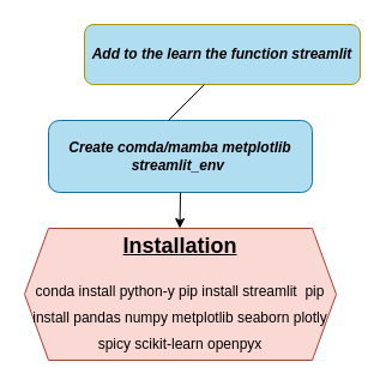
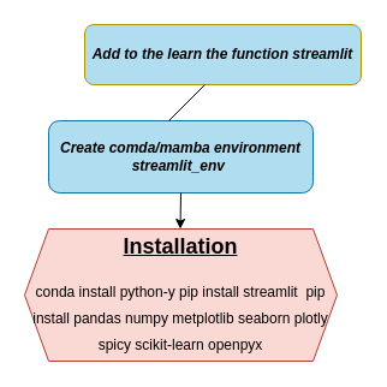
- <mxCell id="3" value="&lt;b&gt;&lt;i&gt;Create comda/mamba metplotlib&lt;/i&gt;&lt;/b&gt;&lt;div&gt;&lt;b&gt;&lt;i&gt;streamlit_env&amp;nbsp;&lt;/i&gt;&lt;/b&gt;&lt;/div&gt;" style="rounded=1;whiteSpace=wrap;html=1;fillColor=#b1ddf0;strokeColor=#10739e;" parent="1" vertex="1"><mxGeometry x="40" y="100" width="220" height="60" as="geometry" /></mxCell>
+ <mxCell id="3" value="&lt;b&gt;&lt;i&gt;Create comda/mamba environment&lt;/i&gt;&lt;/b&gt;&lt;div&gt;&lt;b&gt;&lt;i&gt;streamlit_env&amp;nbsp;&lt;/i&gt;&lt;/b&gt;&lt;/div&gt;" style="rounded=1;whiteSpace=wrap;html=1;fillColor=#b1ddf0;strokeColor=#10739e;" parent="1" vertex="1"><mxGeometry x="40" y="100" width="220" height="60" as="geometry" /></mxCell>
